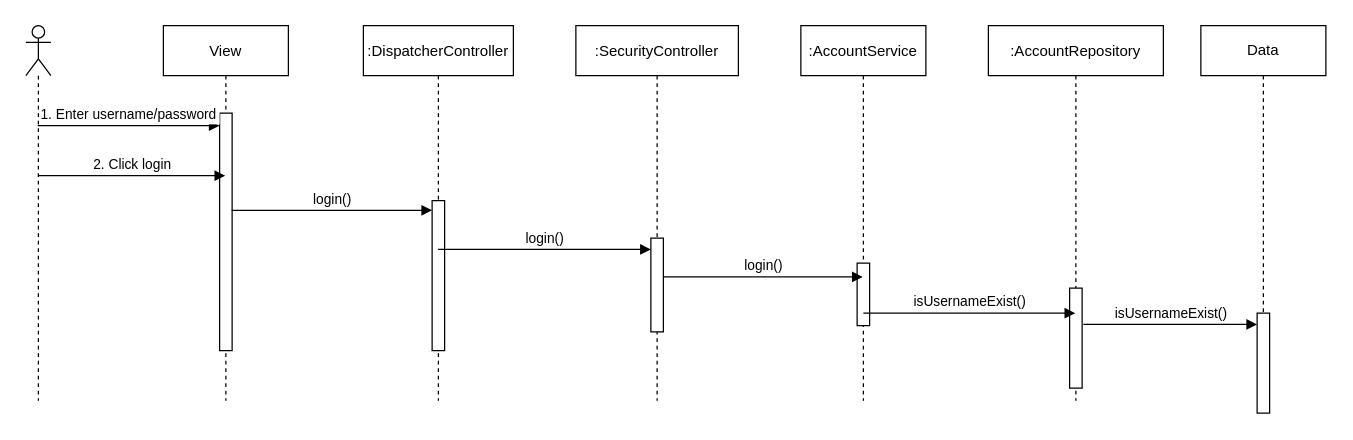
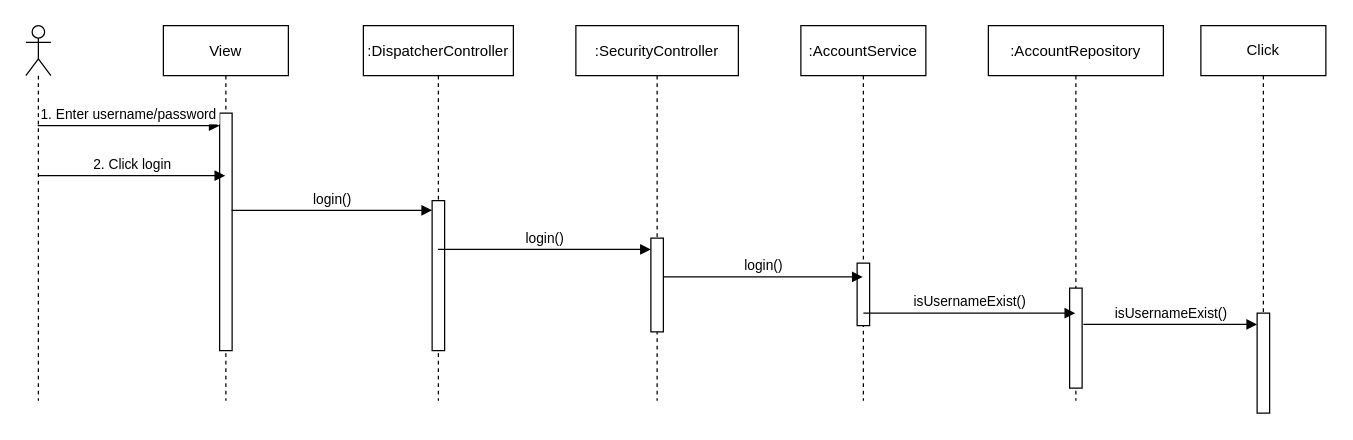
- <mxCell id="19" value="Data" style="shape=umlLifeline;perimeter=lifelinePerimeter;whiteSpace=wrap;html=1;container=1;collapsible=0;recursiveResize=0;outlineConnect=0;" parent="1" vertex="1"><mxGeometry x="960" y="20" width="100" height="300" as="geometry" /></mxCell>
+ <mxCell id="19" value="Click" style="shape=umlLifeline;perimeter=lifelinePerimeter;whiteSpace=wrap;html=1;container=1;collapsible=0;recursiveResize=0;outlineConnect=0;" parent="1" vertex="1"><mxGeometry x="960" y="20" width="100" height="300" as="geometry" /></mxCell>
